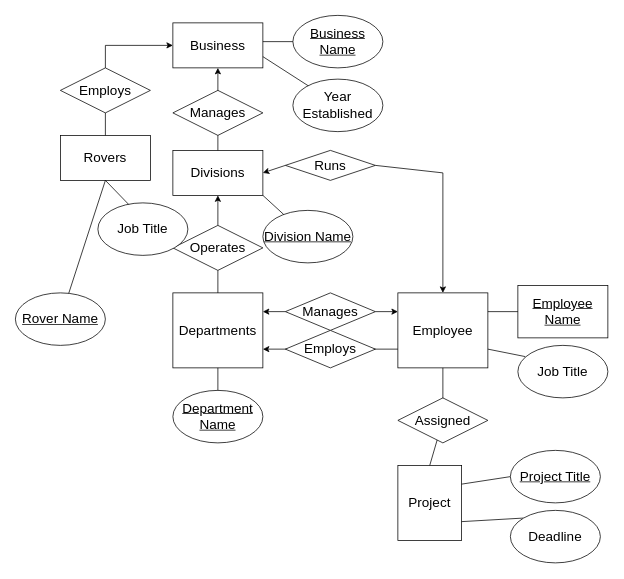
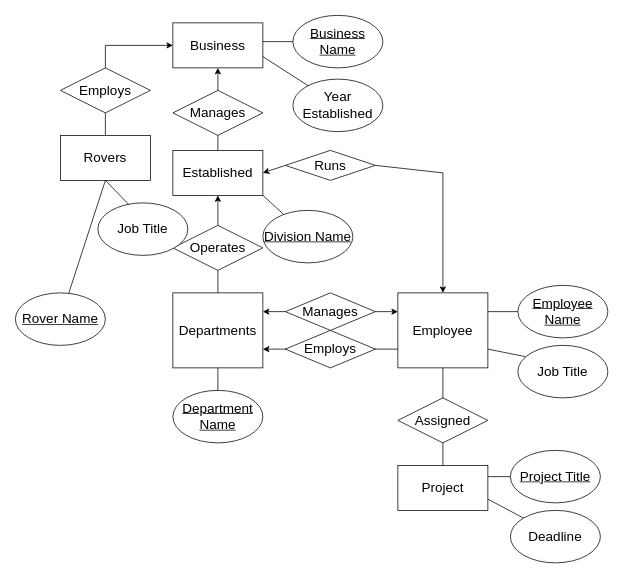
- <mxCell id="10" value="&lt;font style=&quot;font-size: 18px&quot;&gt;Divisions&lt;/font&gt;" style="rounded=0;whiteSpace=wrap;html=1;" parent="1" vertex="1"><mxGeometry x="230" y="200" width="120" height="60" as="geometry" /></mxCell>
+ <mxCell id="10" value="&lt;font style=&quot;font-size: 18px&quot;&gt;Established&lt;/font&gt;" style="rounded=0;whiteSpace=wrap;html=1;" parent="1" vertex="1"><mxGeometry x="230" y="200" width="120" height="60" as="geometry" /></mxCell>
- <mxCell id="28" value="&lt;font style=&quot;font-size: 18px&quot;&gt;&lt;u&gt;Employee&lt;br&gt;Name&lt;/u&gt;&lt;br&gt;&lt;/font&gt;" style="whiteSpace=wrap;html=1;rounded=0;" vertex="1" parent="1"><mxGeometry x="690" y="380" width="120" height="70" as="geometry" /></mxCell>
+ <mxCell id="28" value="&lt;font style=&quot;font-size: 18px&quot;&gt;&lt;u&gt;Employee&lt;br&gt;Name&lt;/u&gt;&lt;br&gt;&lt;/font&gt;" style="ellipse;whiteSpace=wrap;html=1;" vertex="1" parent="1"><mxGeometry x="690" y="380" width="120" height="70" as="geometry" /></mxCell>
- <mxCell id="12" value="&lt;font style=&quot;font-size: 18px&quot;&gt;Project&lt;/font&gt;" style="rounded=0;whiteSpace=wrap;html=1;" parent="1" vertex="1"><mxGeometry x="530" y="620" width="85" height="100" as="geometry" /></mxCell>
+ <mxCell id="12" value="&lt;font style=&quot;font-size: 18px&quot;&gt;Project&lt;/font&gt;" style="rounded=0;whiteSpace=wrap;html=1;" parent="1" vertex="1"><mxGeometry x="530" y="620" width="120" height="60" as="geometry" /></mxCell>
